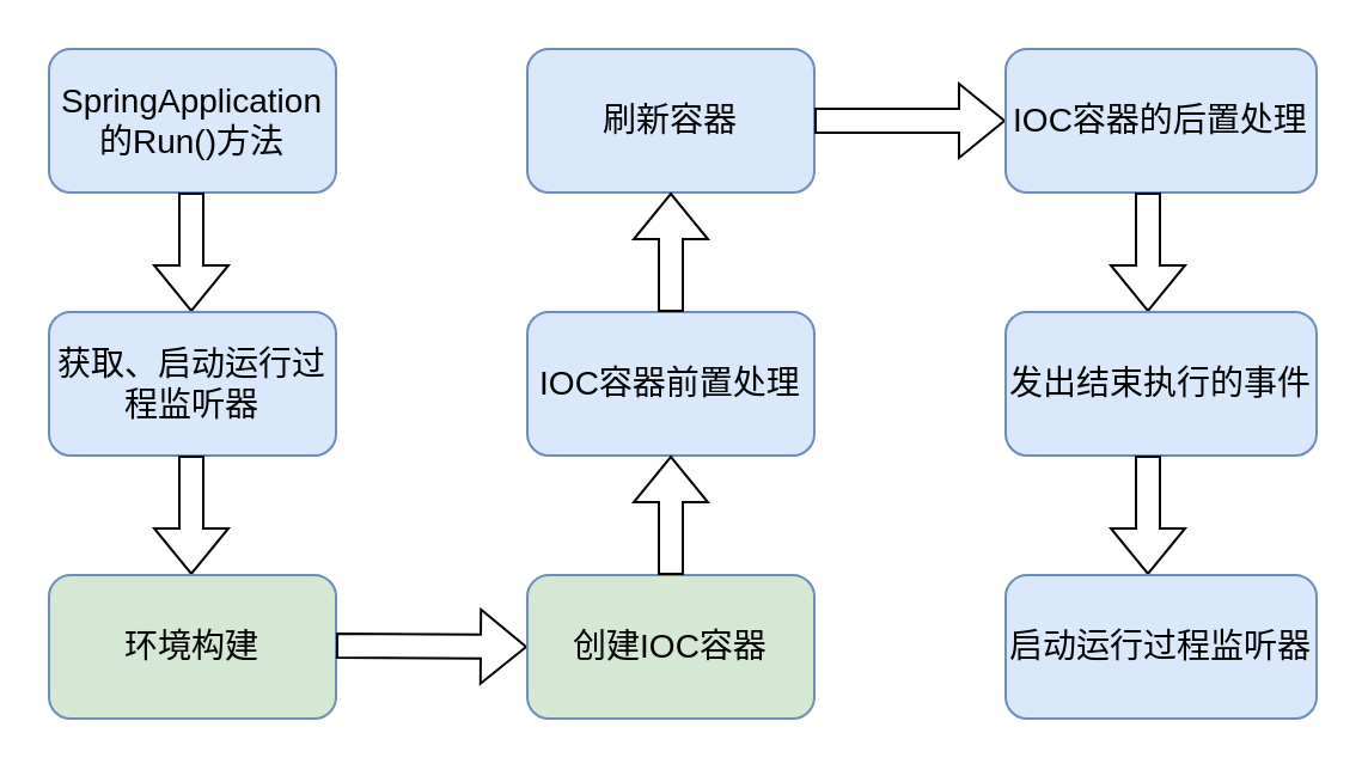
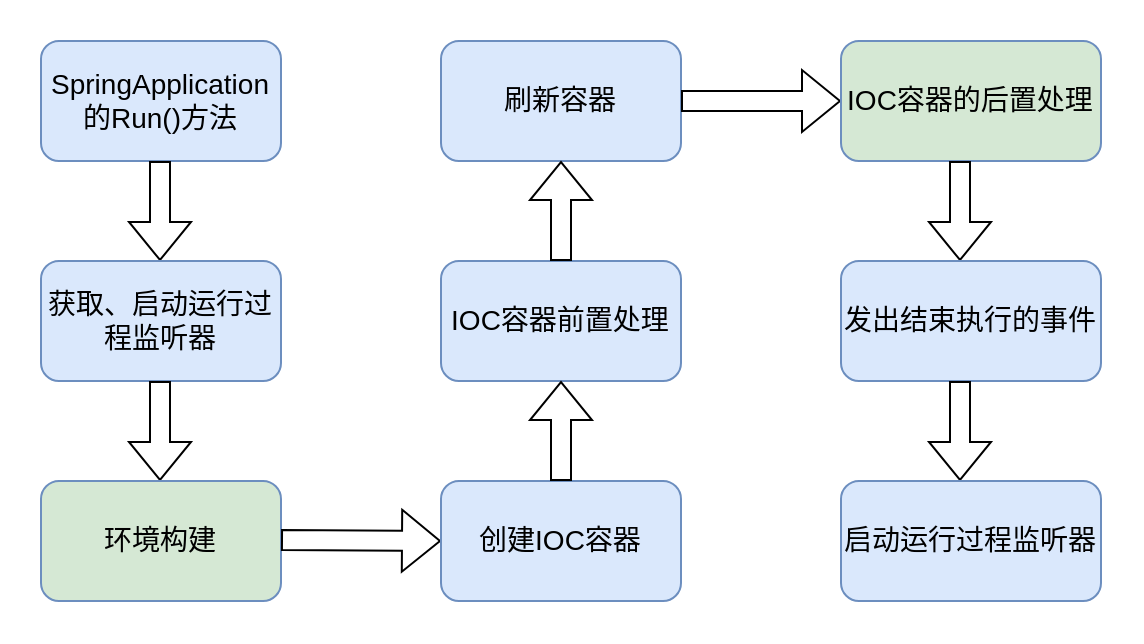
- <mxCell id="14" value="&lt;font style=&quot;font-size: 14px;&quot;&gt;IOC容器的后置处理&lt;/font&gt;" style="rounded=1;whiteSpace=wrap;html=1;fillColor=#dae8fc;strokeColor=#6c8ebf;" vertex="1" parent="1"><mxGeometry x="420" y="20" width="130" height="60" as="geometry" /></mxCell>
+ <mxCell id="14" value="&lt;font style=&quot;font-size: 14px;&quot;&gt;IOC容器的后置处理&lt;/font&gt;" style="rounded=1;whiteSpace=wrap;html=1;fillColor=#d5e8d4;strokeColor=#6c8ebf;" vertex="1" parent="1"><mxGeometry x="420" y="20" width="130" height="60" as="geometry" /></mxCell>
- <mxCell id="8" value="&lt;font style=&quot;font-size: 14px;&quot;&gt;创建IOC容器&lt;/font&gt;" style="rounded=1;whiteSpace=wrap;html=1;fillColor=#d5e8d4;strokeColor=#6c8ebf;" vertex="1" parent="1"><mxGeometry x="220" y="240" width="120" height="60" as="geometry" /></mxCell>
+ <mxCell id="8" value="&lt;font style=&quot;font-size: 14px;&quot;&gt;创建IOC容器&lt;/font&gt;" style="rounded=1;whiteSpace=wrap;html=1;fillColor=#dae8fc;strokeColor=#6c8ebf;" vertex="1" parent="1"><mxGeometry x="220" y="240" width="120" height="60" as="geometry" /></mxCell>
